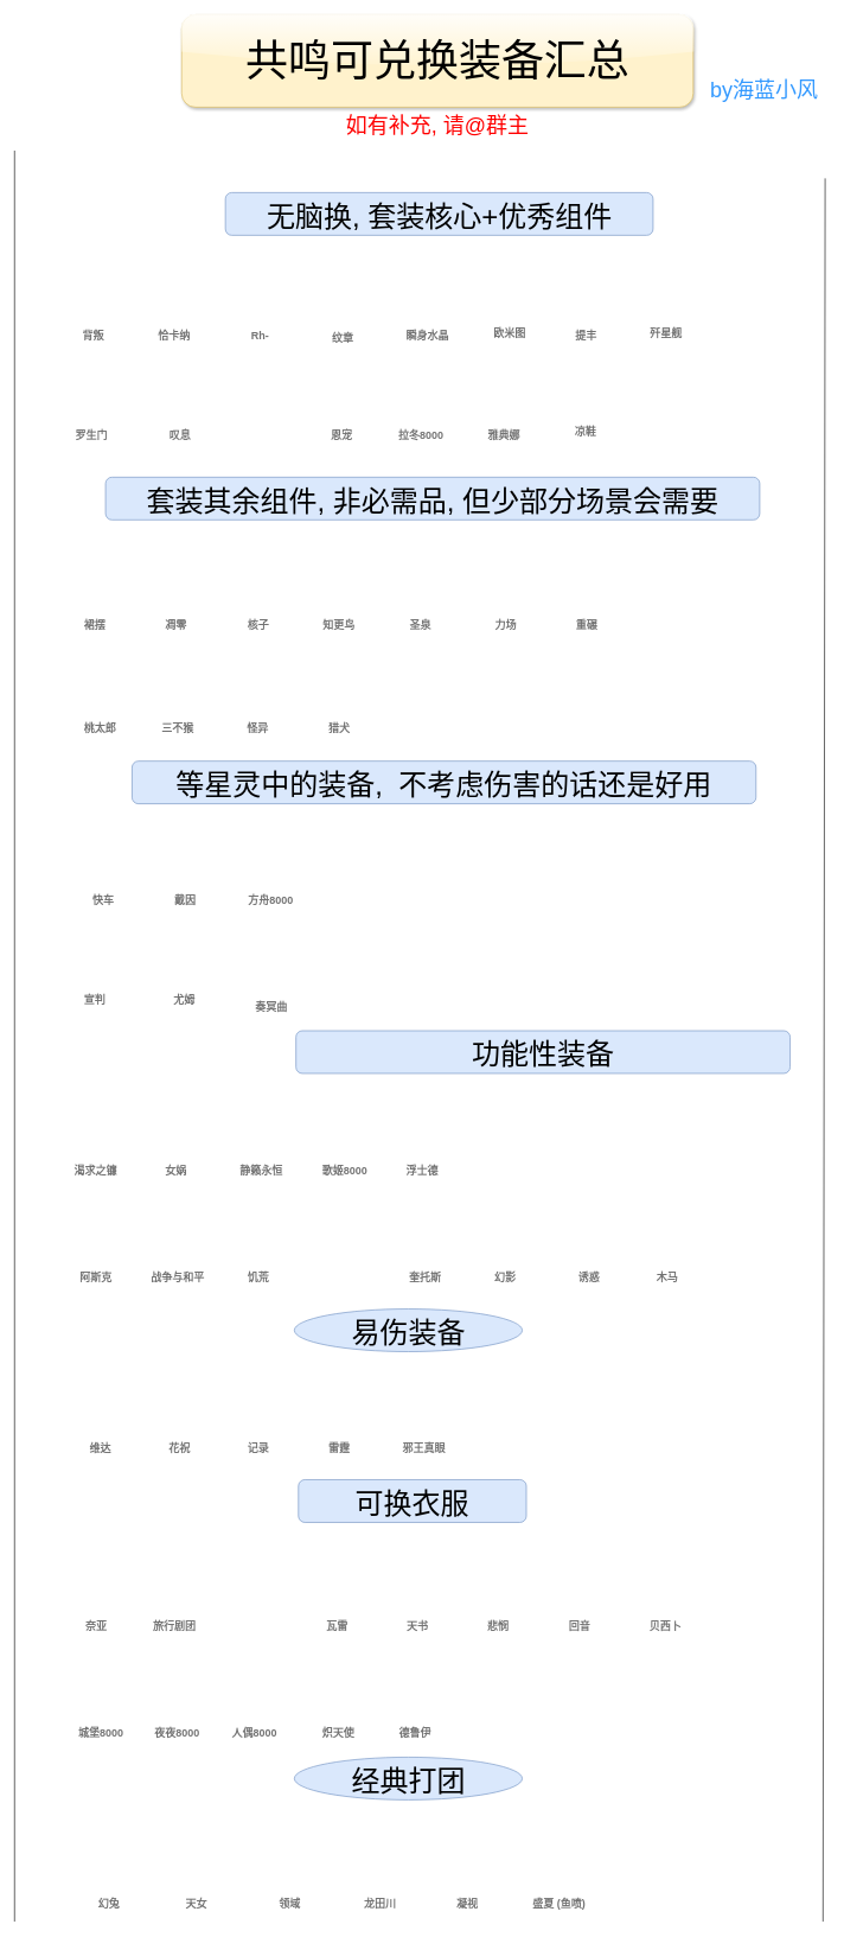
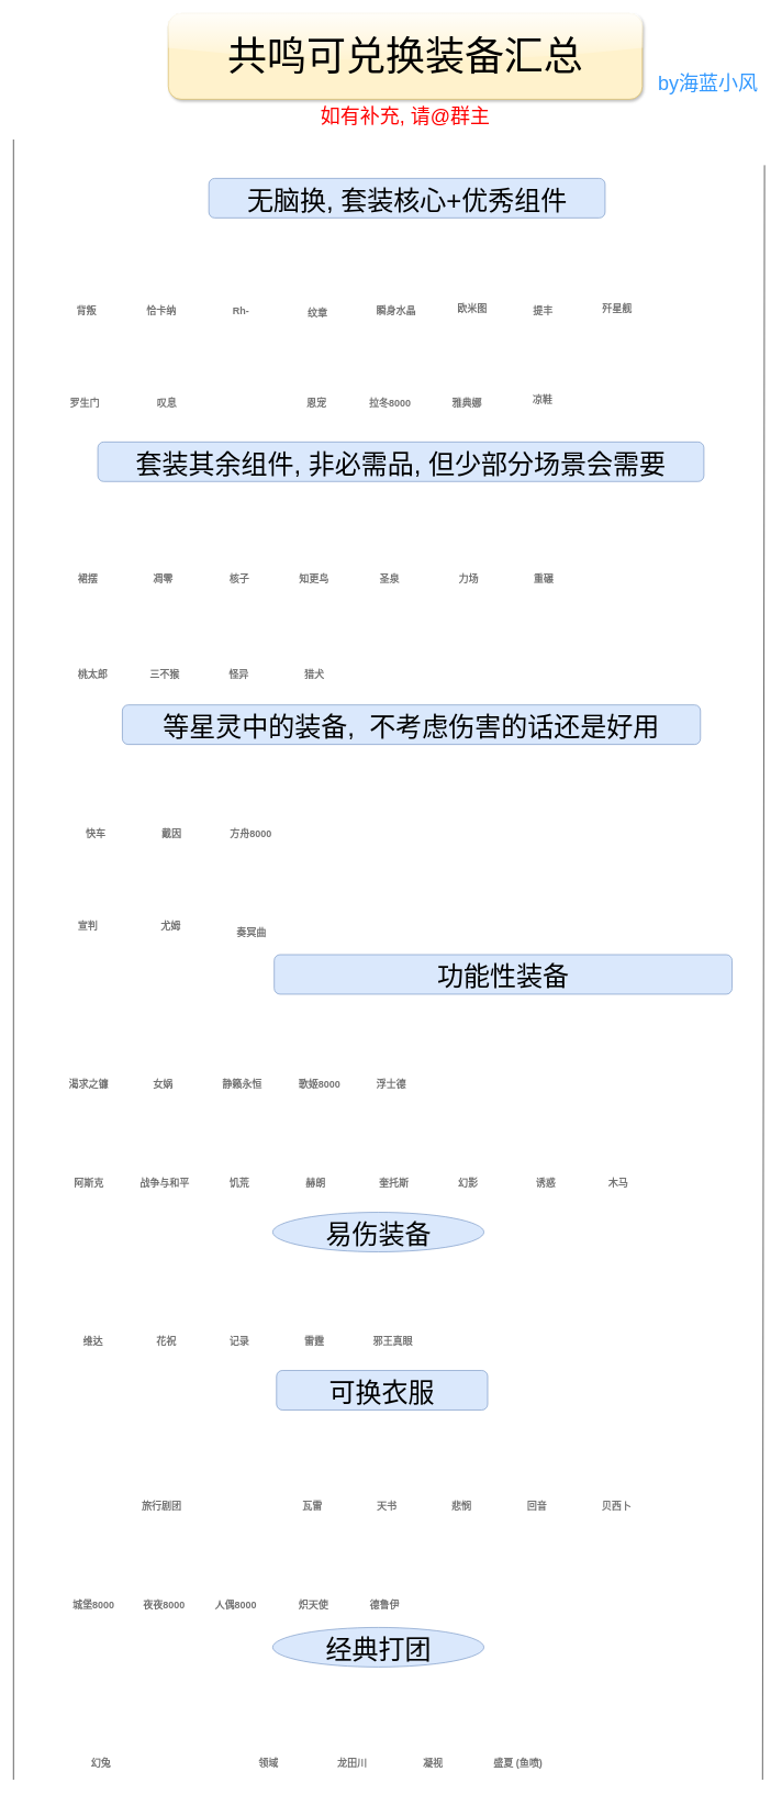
+ <mxCell id="118" value="&lt;span style=&quot;color: rgb(114, 114, 114); font-family: &amp;quot;Microsoft YaHei&amp;quot;, Avenir, Helvetica, Arial, sans-serif; font-size: 15px; font-style: normal; font-variant-ligatures: normal; font-variant-caps: normal; font-weight: 700; letter-spacing: normal; orphans: 2; text-align: left; text-indent: 0px; text-transform: none; widows: 2; word-spacing: 0px; -webkit-text-stroke-width: 0px; background-color: rgb(255, 255, 255); text-decoration-thickness: initial; text-decoration-style: initial; text-decoration-color: initial; float: none; display: inline !important;&quot;&gt;赫朗&lt;/span&gt;" style="text;whiteSpace=wrap;html=1;" vertex="1" parent="1"><mxGeometry x="462.12" y="1779" width="60" height="40" as="geometry" /></mxCell>
- <mxCell id="52" value="&lt;span style=&quot;color: rgb(114, 114, 114); font-family: &amp;quot;Microsoft YaHei&amp;quot;, Avenir, Helvetica, Arial, sans-serif; font-size: 15px; font-style: normal; font-variant-ligatures: normal; font-variant-caps: normal; font-weight: 700; letter-spacing: normal; orphans: 2; text-align: left; text-indent: 0px; text-transform: none; widows: 2; word-spacing: 0px; -webkit-text-stroke-width: 0px; background-color: rgb(255, 255, 255); text-decoration-thickness: initial; text-decoration-style: initial; text-decoration-color: initial; float: none; display: inline !important;&quot;&gt;奈亚&lt;/span&gt;" style="text;whiteSpace=wrap;html=1;" vertex="1" parent="1"><mxGeometry x="118" y="2269" width="60" height="40" as="geometry" /></mxCell>
- <mxCell id="50" value="&lt;span style=&quot;color: rgb(114, 114, 114); font-family: &amp;quot;Microsoft YaHei&amp;quot;, Avenir, Helvetica, Arial, sans-serif; font-size: 15px; font-style: normal; font-variant-ligatures: normal; font-variant-caps: normal; font-weight: 700; letter-spacing: normal; orphans: 2; text-align: left; text-indent: 0px; text-transform: none; widows: 2; word-spacing: 0px; -webkit-text-stroke-width: 0px; background-color: rgb(255, 255, 255); text-decoration-thickness: initial; text-decoration-style: initial; text-decoration-color: initial; float: none; display: inline !important;&quot;&gt;天女&lt;/span&gt;" style="text;whiteSpace=wrap;html=1;" vertex="1" parent="1"><mxGeometry x="259" y="2659" width="60" height="40" as="geometry" /></mxCell>
